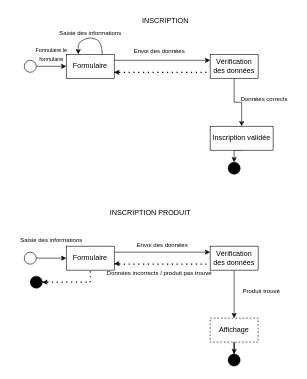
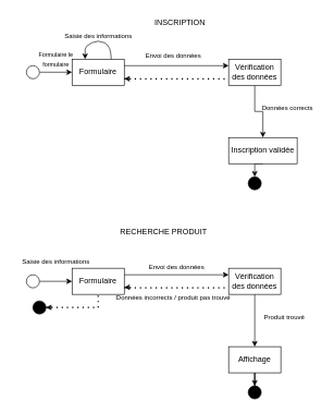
- <mxCell id="19" value="INSCRIPTION PRODUIT" style="text;html=1;align=center;verticalAlign=middle;resizable=0;points=[];autosize=1;strokeColor=none;fillColor=none;" vertex="1" parent="1"><mxGeometry x="170" y="340" width="160" height="30" as="geometry" /></mxCell>
+ <mxCell id="19" value="RECHERCHE PRODUIT" style="text;html=1;align=center;verticalAlign=middle;resizable=0;points=[];autosize=1;strokeColor=none;fillColor=none;" vertex="1" parent="1"><mxGeometry x="170" y="340" width="160" height="30" as="geometry" /></mxCell>
- <mxCell id="28" value="Affichage" style="rounded=0;whiteSpace=wrap;html=1;dashed=1;" vertex="1" parent="1"><mxGeometry x="350" y="530" width="80" height="40" as="geometry" /></mxCell>
+ <mxCell id="28" value="Affichage" style="rounded=0;whiteSpace=wrap;html=1;" vertex="1" parent="1"><mxGeometry x="350" y="530" width="80" height="40" as="geometry" /></mxCell>
